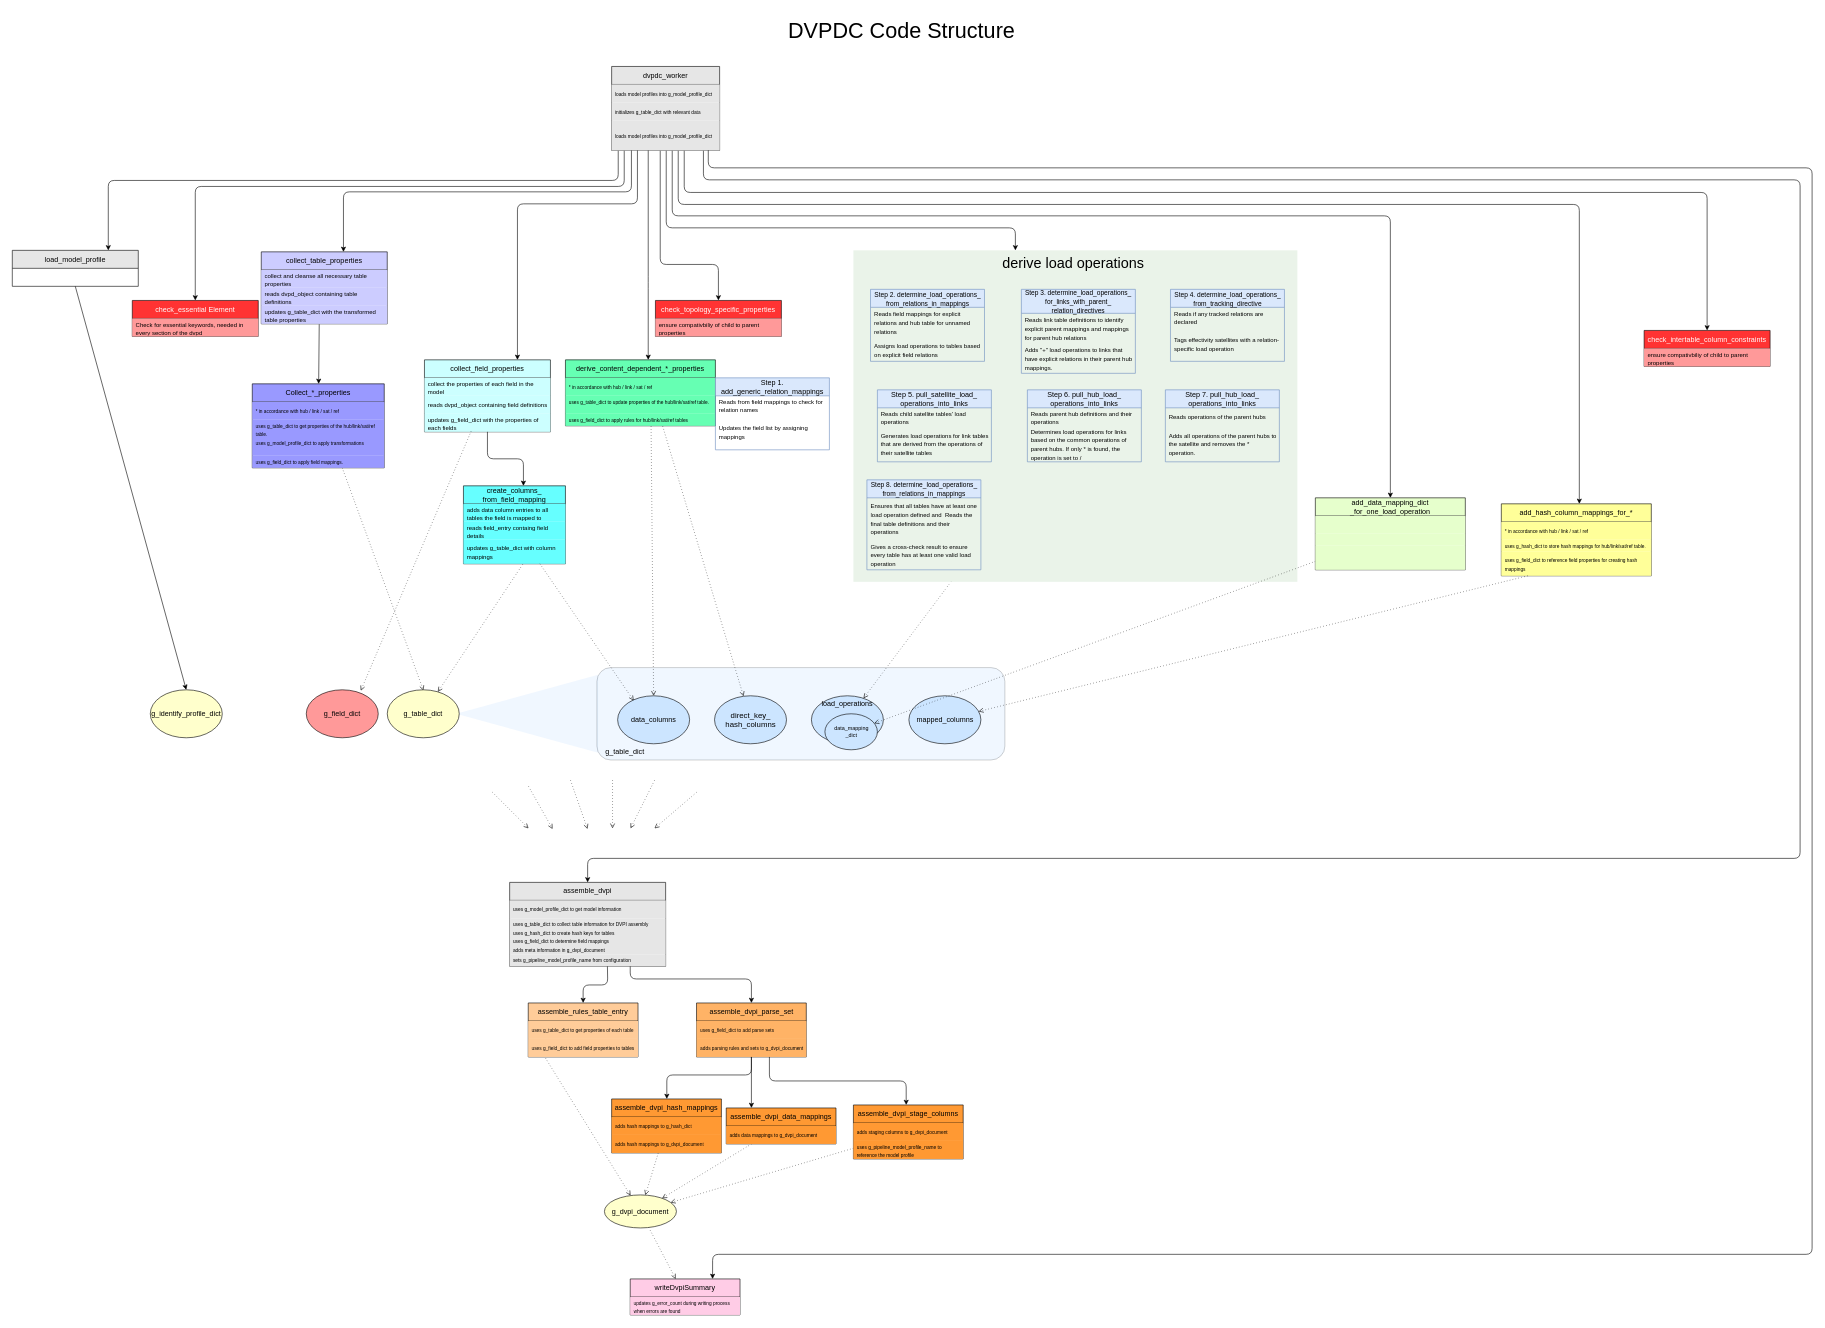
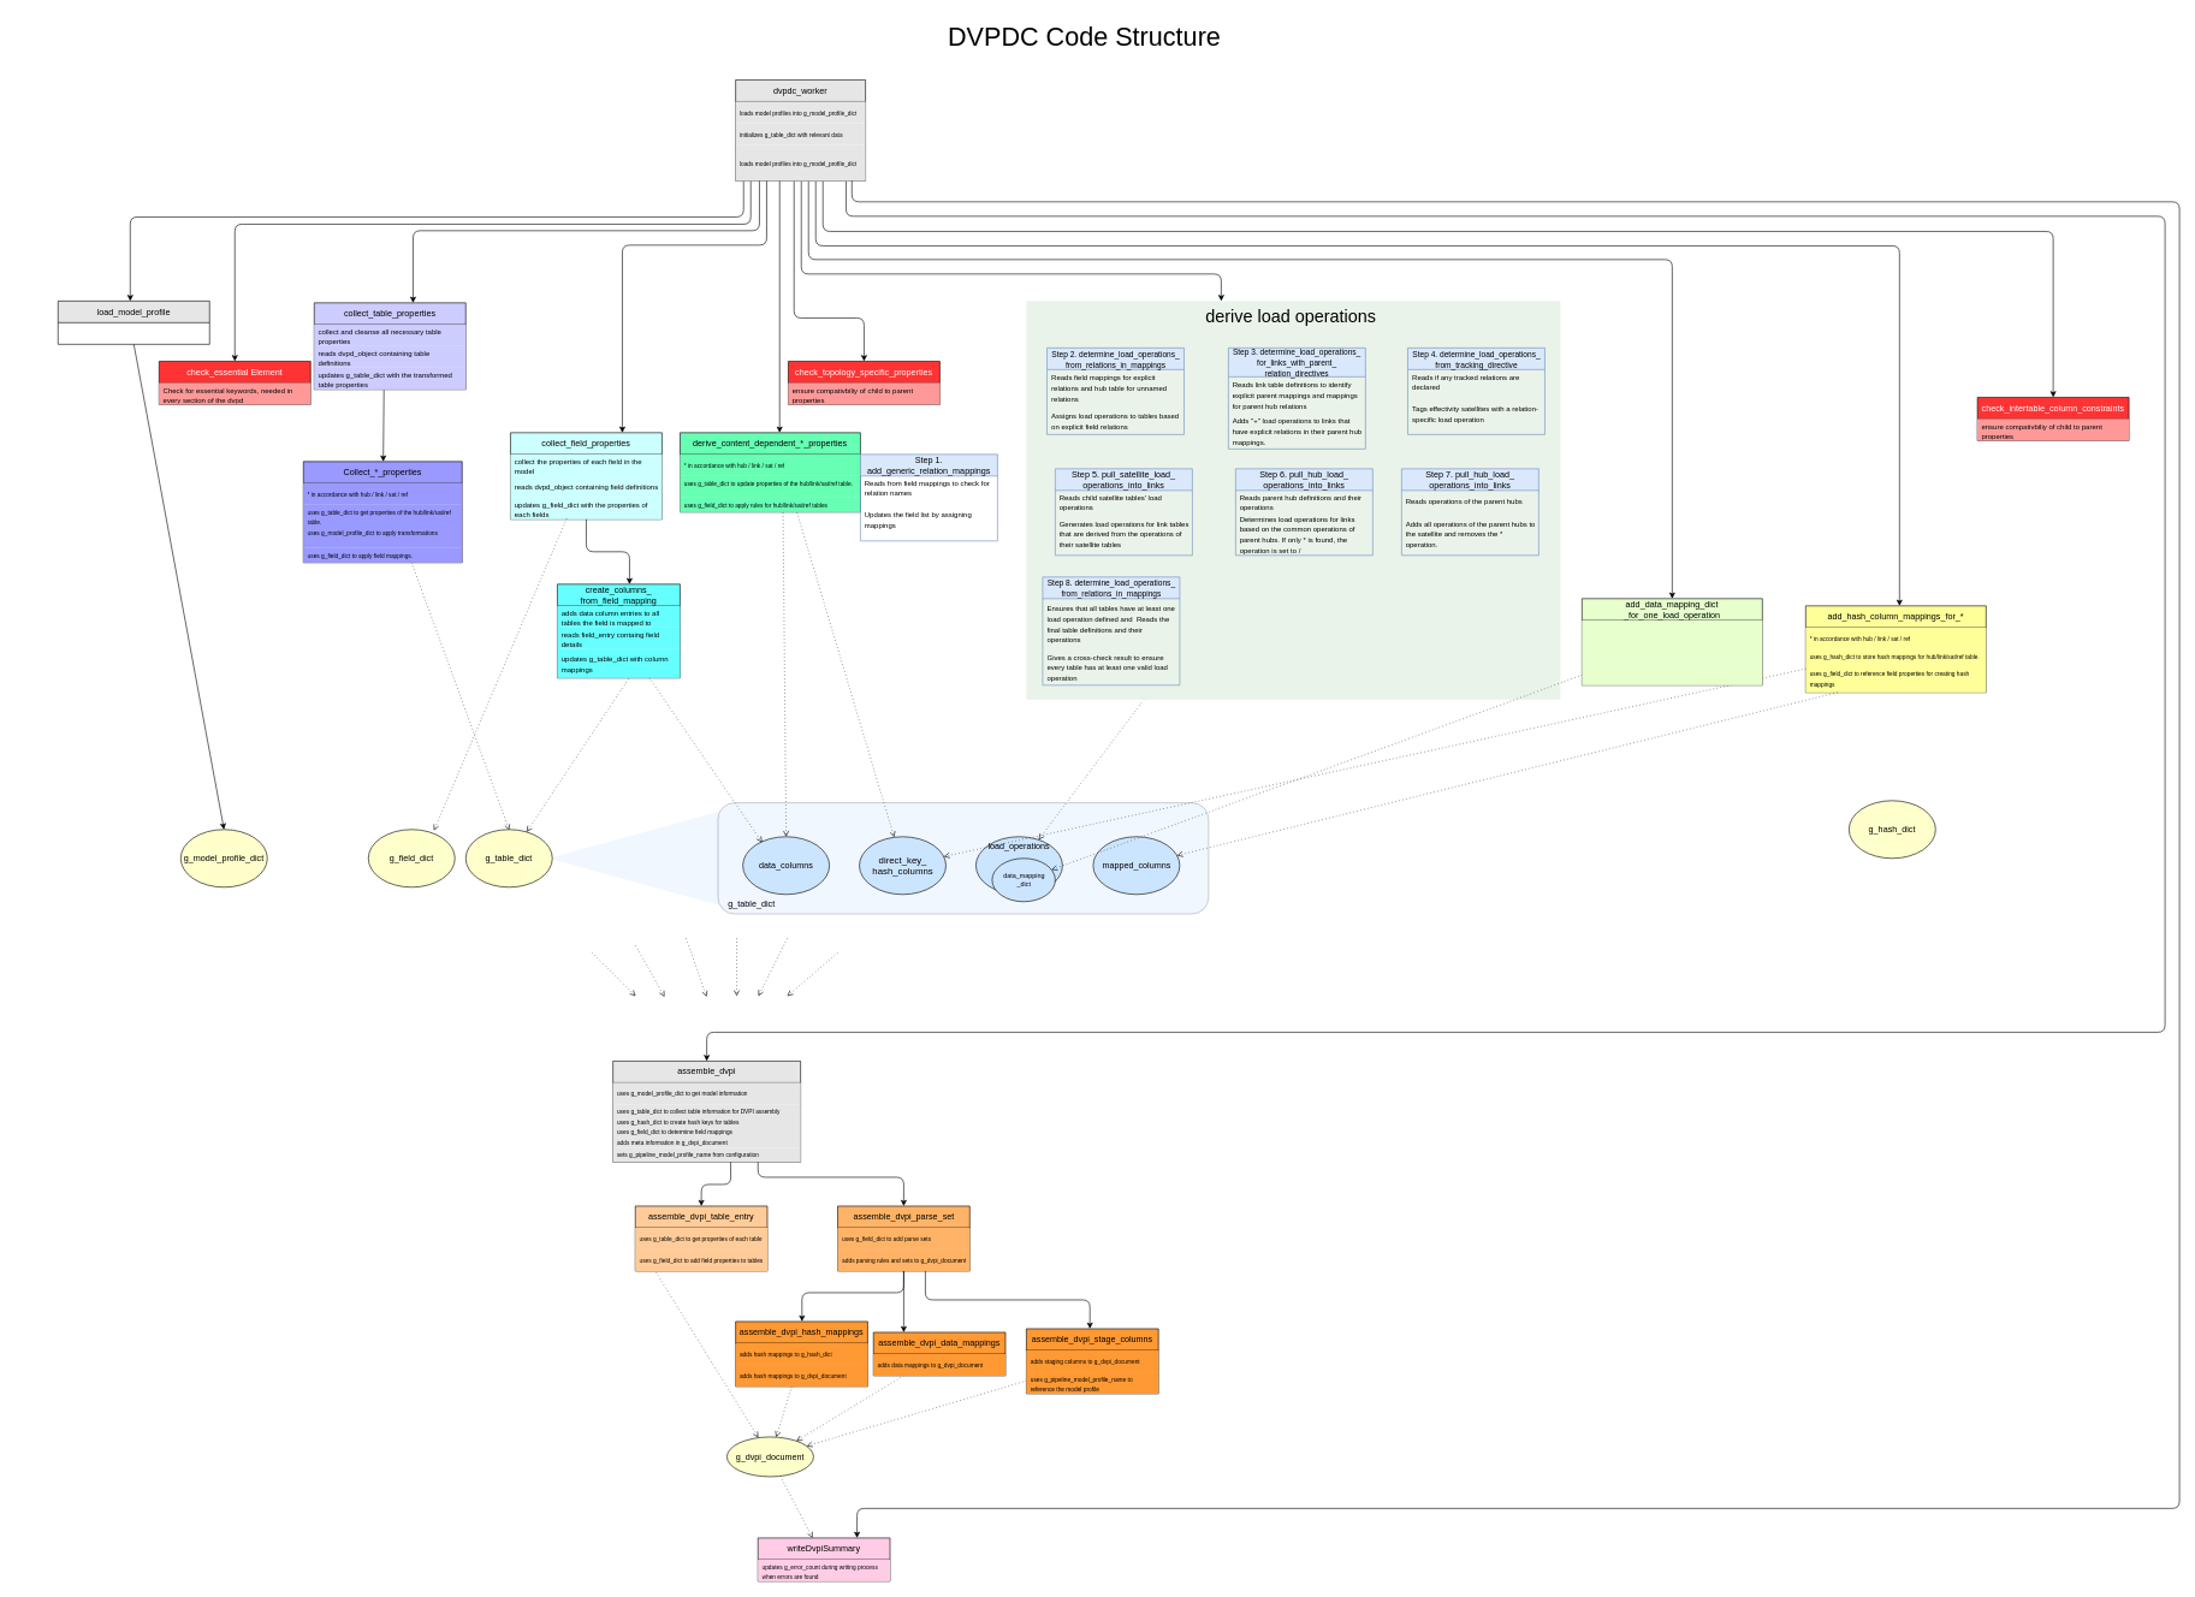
- <mxCell id="128" value="load_model_profile" style="swimlane;fontStyle=0;childLayout=stackLayout;horizontal=1;startSize=30;horizontalStack=0;resizeParent=1;resizeParentMax=0;resizeLast=0;collapsible=1;marginBottom=0;whiteSpace=wrap;fillColor=#E6E6E6;strokeColor=default;align=center;verticalAlign=middle;fontFamily=Helvetica;fontSize=12;fontColor=default;" parent="1" vertex="1"><mxGeometry x="20" y="416.5" width="210" height="60" as="geometry" /></mxCell>
+ <mxCell id="128" value="load_model_profile" style="swimlane;fontStyle=0;childLayout=stackLayout;horizontal=1;startSize=30;horizontalStack=0;resizeParent=1;resizeParentMax=0;resizeLast=0;collapsible=1;marginBottom=0;whiteSpace=wrap;fillColor=#E6E6E6;strokeColor=default;align=center;verticalAlign=middle;fontFamily=Helvetica;fontSize=12;fontColor=default;" parent="1" vertex="1"><mxGeometry x="80" y="416.5" width="210" height="60" as="geometry" /></mxCell>
+ <mxCell id="58" value="g_hash_dict" style="ellipse;whiteSpace=wrap;html=1;fillColor=#FFFFCC;" parent="1" vertex="1"><mxGeometry x="2562" y="1109" width="120" height="80" as="geometry" /></mxCell>
+ <mxCell id="92" value="" style="endArrow=open;html=1;rounded=0;endFill=0;dashed=1;dashPattern=1 4;" parent="1" source="52" target="62" edge="1"><mxGeometry width="50" height="50" relative="1" as="geometry"><mxPoint x="1125" y="899" as="sourcePoint" /><mxPoint x="1175" y="849" as="targetPoint" /></mxGeometry></mxCell>
- <mxCell id="56" value="g_identify_profile_dict" style="ellipse;whiteSpace=wrap;html=1;fillColor=#FFFFCC;" parent="1" vertex="1"><mxGeometry x="250" y="1149" width="120" height="80" as="geometry" /></mxCell>
+ <mxCell id="56" value="g_model_profile_dict" style="ellipse;whiteSpace=wrap;html=1;fillColor=#FFFFCC;" parent="1" vertex="1"><mxGeometry x="250" y="1149" width="120" height="80" as="geometry" /></mxCell>
- <mxCell id="57" value="g_field_dict" style="ellipse;whiteSpace=wrap;html=1;fillColor=#ff9999;" parent="1" vertex="1"><mxGeometry x="510" y="1149" width="120" height="80" as="geometry" /></mxCell>
+ <mxCell id="57" value="g_field_dict" style="ellipse;whiteSpace=wrap;html=1;fillColor=#FFFFCC;" parent="1" vertex="1"><mxGeometry x="510" y="1149" width="120" height="80" as="geometry" /></mxCell>
- <mxCell id="22" value="assemble_rules_table_entry" style="swimlane;fontStyle=0;childLayout=stackLayout;horizontal=1;startSize=30;horizontalStack=0;resizeParent=1;resizeParentMax=0;resizeLast=0;collapsible=1;marginBottom=0;whiteSpace=wrap;html=1;fillColor=#FFCC99;" parent="1" vertex="1"><mxGeometry x="880" y="1671" width="183" height="90" as="geometry" /></mxCell>
+ <mxCell id="22" value="assemble_dvpi_table_entry" style="swimlane;fontStyle=0;childLayout=stackLayout;horizontal=1;startSize=30;horizontalStack=0;resizeParent=1;resizeParentMax=0;resizeLast=0;collapsible=1;marginBottom=0;whiteSpace=wrap;html=1;fillColor=#FFCC99;" parent="1" vertex="1"><mxGeometry x="880" y="1671" width="183" height="90" as="geometry" /></mxCell>
